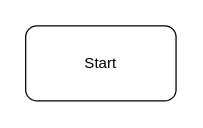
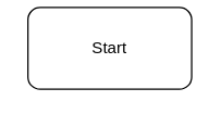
- <mxCell id="2" value="Start" style="rounded=1;whiteSpace=wrap;html=1;" vertex="1" parent="1"><mxGeometry x="20" y="20" width="120" height="60" as="geometry" /></mxCell>
+ <mxCell id="2" value="Start" style="rounded=1;whiteSpace=wrap;html=1;" vertex="1" parent="1"><mxGeometry x="20" y="5" width="120" height="60" as="geometry" /></mxCell>
